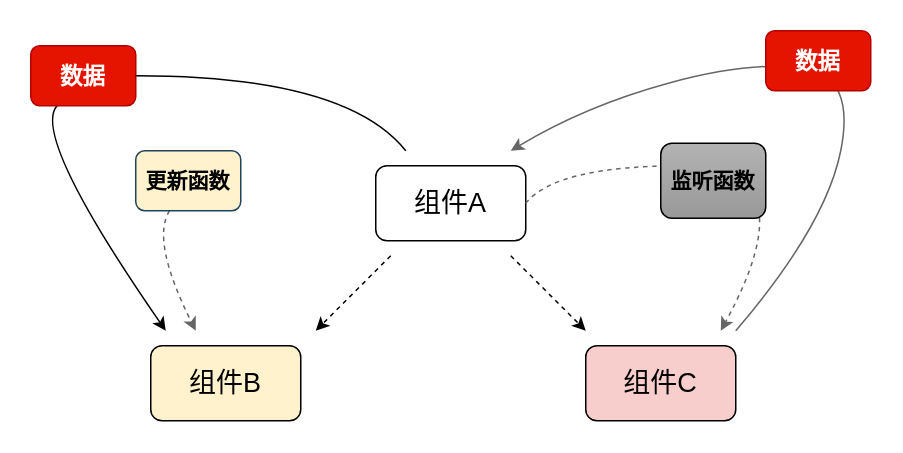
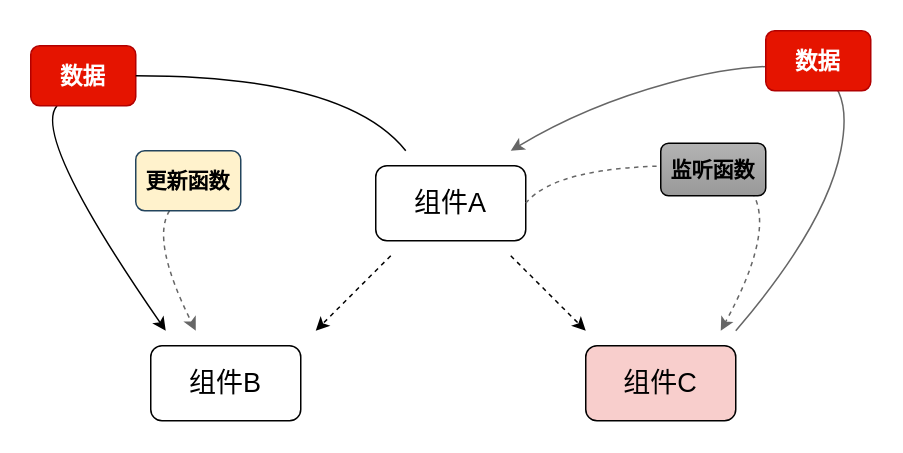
- <mxCell id="15" value="&lt;b&gt;&lt;font style=&quot;font-size: 14px&quot;&gt;监听函数&lt;/font&gt;&lt;/b&gt;" style="rounded=1;whiteSpace=wrap;html=1;fontSize=14;fillColor=#B3B3B3;gradientColor=#999999;" vertex="1" parent="1"><mxGeometry x="440" y="95" width="70" height="50" as="geometry" /></mxCell>
+ <mxCell id="15" value="&lt;b&gt;&lt;font style=&quot;font-size: 14px&quot;&gt;监听函数&lt;/font&gt;&lt;/b&gt;" style="rounded=1;whiteSpace=wrap;html=1;fontSize=14;fillColor=#B3B3B3;gradientColor=#999999;" vertex="1" parent="1"><mxGeometry x="440" y="95" width="70" height="35" as="geometry" /></mxCell>
- <mxCell id="3" value="&lt;span style=&quot;font-size: 18px&quot;&gt;组件B&lt;/span&gt;" style="rounded=1;whiteSpace=wrap;html=1;fillColor=#fff2cc;" vertex="1" parent="1"><mxGeometry x="100" y="230" width="100" height="50" as="geometry" /></mxCell>
+ <mxCell id="3" value="&lt;span style=&quot;font-size: 18px&quot;&gt;组件B&lt;/span&gt;" style="rounded=1;whiteSpace=wrap;html=1;" vertex="1" parent="1"><mxGeometry x="100" y="230" width="100" height="50" as="geometry" /></mxCell>
